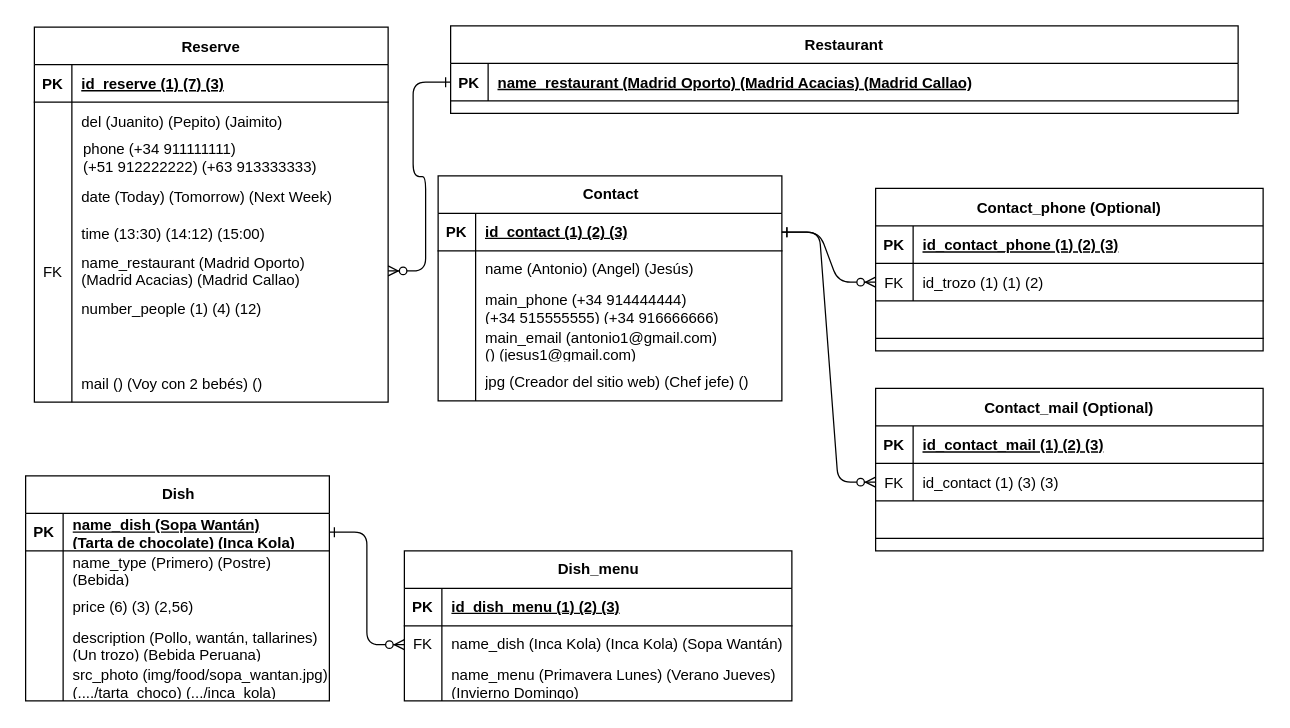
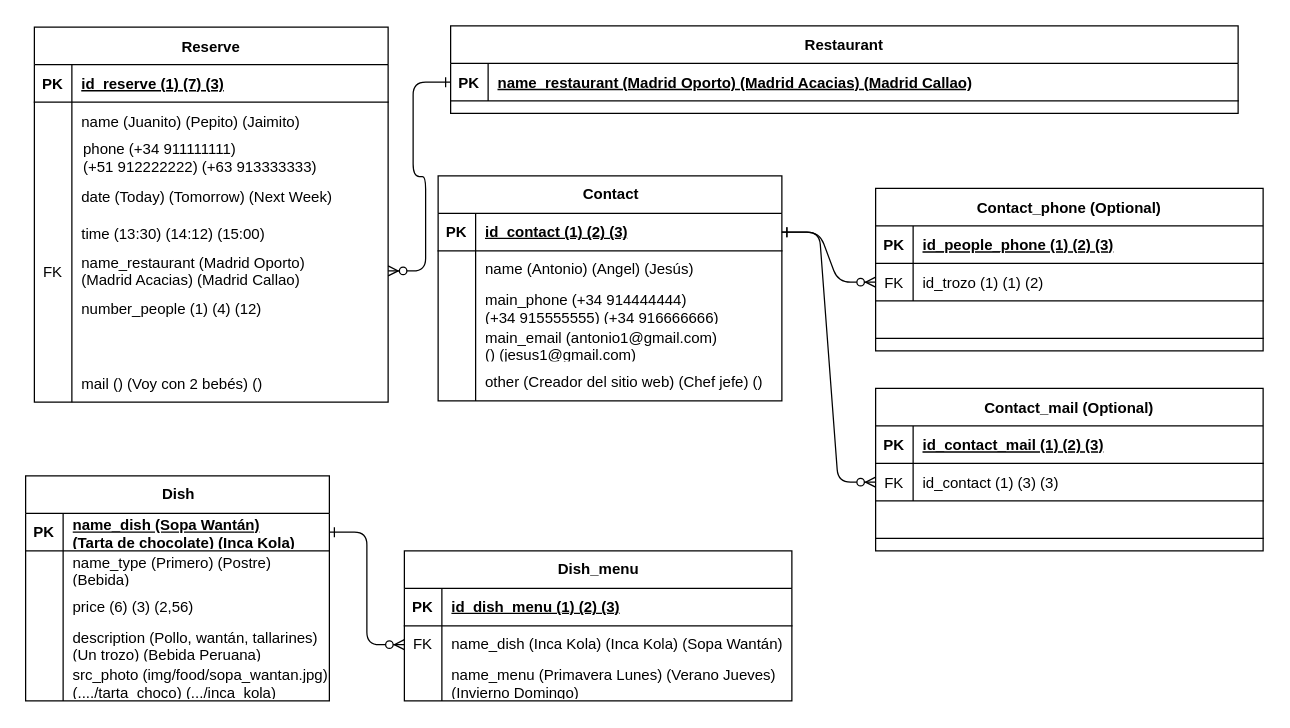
- <mxCell id="12" value="del (Juanito) (Pepito) (Jaimito)" style="shape=partialRectangle;overflow=hidden;connectable=0;fillColor=none;top=0;left=0;bottom=0;right=0;align=left;spacingLeft=6;" parent="10" vertex="1"><mxGeometry x="30" width="253" height="30" as="geometry"><mxRectangle width="253" height="30" as="alternateBounds" /></mxGeometry></mxCell>
+ <mxCell id="12" value="name (Juanito) (Pepito) (Jaimito)" style="shape=partialRectangle;overflow=hidden;connectable=0;fillColor=none;top=0;left=0;bottom=0;right=0;align=left;spacingLeft=6;" parent="10" vertex="1"><mxGeometry x="30" width="253" height="30" as="geometry"><mxRectangle width="253" height="30" as="alternateBounds" /></mxGeometry></mxCell>
- <mxCell id="83" value="id_contact_phone (1) (2) (3)" style="shape=partialRectangle;overflow=hidden;connectable=0;fillColor=none;top=0;left=0;bottom=0;right=0;align=left;spacingLeft=6;fontStyle=5;" parent="81" vertex="1"><mxGeometry x="30" width="280" height="30" as="geometry"><mxRectangle width="280" height="30" as="alternateBounds" /></mxGeometry></mxCell>
+ <mxCell id="83" value="id_people_phone (1) (2) (3)" style="shape=partialRectangle;overflow=hidden;connectable=0;fillColor=none;top=0;left=0;bottom=0;right=0;align=left;spacingLeft=6;fontStyle=5;" parent="81" vertex="1"><mxGeometry x="30" width="280" height="30" as="geometry"><mxRectangle width="280" height="30" as="alternateBounds" /></mxGeometry></mxCell>
- <mxCell id="62" value="main_phone (+34 914444444)&lt;br&gt;(+34 515555555) (+34 916666666)" style="shape=partialRectangle;connectable=0;fillColor=none;top=0;left=0;bottom=0;right=0;align=left;spacingLeft=6;overflow=hidden;whiteSpace=wrap;html=1;" parent="60" vertex="1"><mxGeometry x="30" width="245" height="30" as="geometry"><mxRectangle width="245" height="30" as="alternateBounds" /></mxGeometry></mxCell>
+ <mxCell id="62" value="main_phone (+34 914444444)&lt;br&gt;(+34 915555555) (+34 916666666)" style="shape=partialRectangle;connectable=0;fillColor=none;top=0;left=0;bottom=0;right=0;align=left;spacingLeft=6;overflow=hidden;whiteSpace=wrap;html=1;" parent="60" vertex="1"><mxGeometry x="30" width="245" height="30" as="geometry"><mxRectangle width="245" height="30" as="alternateBounds" /></mxGeometry></mxCell>
- <mxCell id="68" value="jpg (Creador del sitio web) (Chef jefe) ()" style="shape=partialRectangle;connectable=0;fillColor=none;top=0;left=0;bottom=0;right=0;align=left;spacingLeft=6;overflow=hidden;whiteSpace=wrap;html=1;" parent="66" vertex="1"><mxGeometry x="30" width="245" height="30" as="geometry"><mxRectangle width="245" height="30" as="alternateBounds" /></mxGeometry></mxCell>
+ <mxCell id="68" value="other (Creador del sitio web) (Chef jefe) ()" style="shape=partialRectangle;connectable=0;fillColor=none;top=0;left=0;bottom=0;right=0;align=left;spacingLeft=6;overflow=hidden;whiteSpace=wrap;html=1;" parent="66" vertex="1"><mxGeometry x="30" width="245" height="30" as="geometry"><mxRectangle width="245" height="30" as="alternateBounds" /></mxGeometry></mxCell>
